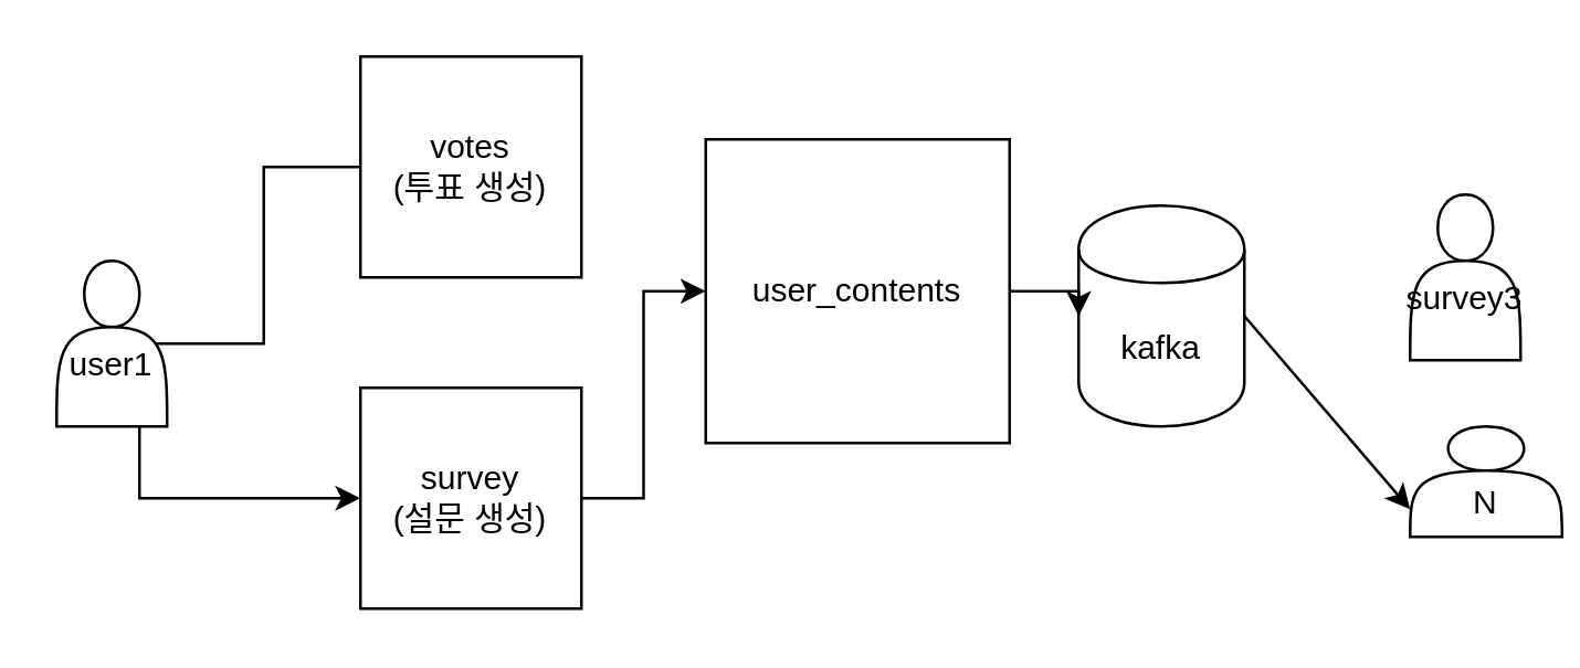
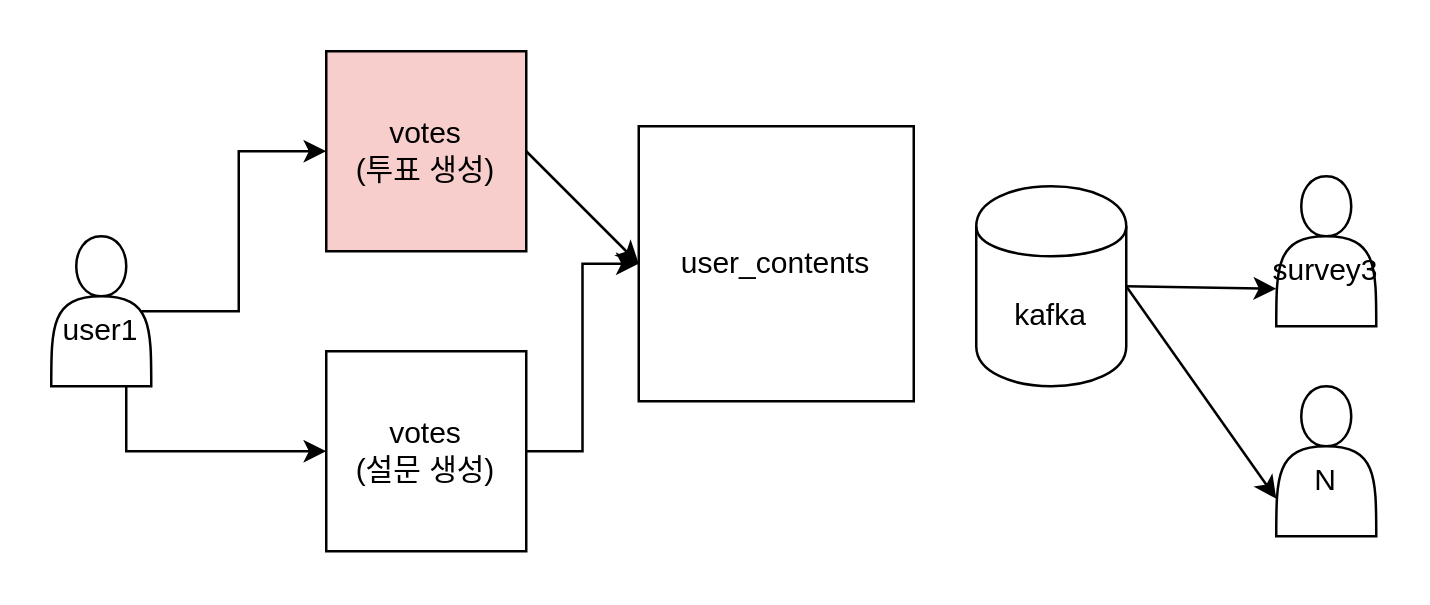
- <mxCell id="5" style="edgeStyle=orthogonalEdgeStyle;rounded=0;orthogonalLoop=1;jettySize=auto;html=1;exitX=0.9;exitY=0.5;exitDx=0;exitDy=0;exitPerimeter=0;entryX=0;entryY=0.5;entryDx=0;entryDy=0;endArrow=none;" edge="1" parent="1" source="7" target="3"><mxGeometry relative="1" as="geometry" /></mxCell>
+ <mxCell id="5" style="edgeStyle=orthogonalEdgeStyle;rounded=0;orthogonalLoop=1;jettySize=auto;html=1;exitX=0.9;exitY=0.5;exitDx=0;exitDy=0;exitPerimeter=0;entryX=0;entryY=0.5;entryDx=0;entryDy=0;" edge="1" parent="1" source="7" target="3"><mxGeometry relative="1" as="geometry" /></mxCell>
- <mxCell id="3" value="votes&lt;br&gt;(투표 생성)" style="whiteSpace=wrap;html=1;aspect=fixed;" vertex="1" parent="1"><mxGeometry x="130" y="20" width="80" height="80" as="geometry" /></mxCell>
+ <mxCell id="3" value="votes&lt;br&gt;(투표 생성)" style="whiteSpace=wrap;html=1;aspect=fixed;fillColor=#f8cecc;" vertex="1" parent="1"><mxGeometry x="130" y="20" width="80" height="80" as="geometry" /></mxCell>
+ <mxCell id="2" value="" style="endArrow=classic;html=1;rounded=0;exitX=1;exitY=0.5;exitDx=0;exitDy=0;entryX=0;entryY=0.5;entryDx=0;entryDy=0;" edge="1" parent="1" source="3" target="15"><mxGeometry width="50" height="50" relative="1" as="geometry"><mxPoint x="290" y="84" as="sourcePoint" /><mxPoint x="410" y="64" as="targetPoint" /></mxGeometry></mxCell>
- <mxCell id="14" style="edgeStyle=orthogonalEdgeStyle;rounded=0;orthogonalLoop=1;jettySize=auto;html=1;exitX=1;exitY=0.5;exitDx=0;exitDy=0;entryX=0;entryY=0.5;entryDx=0;entryDy=0;" edge="1" parent="1" source="15" target="4"><mxGeometry relative="1" as="geometry" /></mxCell>
+ <mxCell id="12" value="" style="endArrow=classic;html=1;rounded=0;exitX=1;exitY=0.5;exitDx=0;exitDy=0;entryX=0;entryY=0.75;entryDx=0;entryDy=0;" edge="1" parent="1" source="4" target="10"><mxGeometry width="50" height="50" relative="1" as="geometry"><mxPoint x="460" y="124" as="sourcePoint" /><mxPoint x="560" y="49" as="targetPoint" /></mxGeometry></mxCell>
- <mxCell id="11" value="&lt;br&gt;N" style="shape=actor;whiteSpace=wrap;html=1;" vertex="1" parent="1"><mxGeometry x="510" y="154" width="55" height="40" as="geometry" /></mxCell>
+ <mxCell id="11" value="&lt;br&gt;N" style="shape=actor;whiteSpace=wrap;html=1;" vertex="1" parent="1"><mxGeometry x="510" y="154" width="40" height="60" as="geometry" /></mxCell>
- <mxCell id="9" value="survey&lt;br&gt;(설문 생성)" style="whiteSpace=wrap;html=1;aspect=fixed;" vertex="1" parent="1"><mxGeometry x="130" y="140" width="80" height="80" as="geometry" /></mxCell>
+ <mxCell id="9" value="votes&lt;br&gt;(설문 생성)" style="whiteSpace=wrap;html=1;aspect=fixed;" vertex="1" parent="1"><mxGeometry x="130" y="140" width="80" height="80" as="geometry" /></mxCell>
